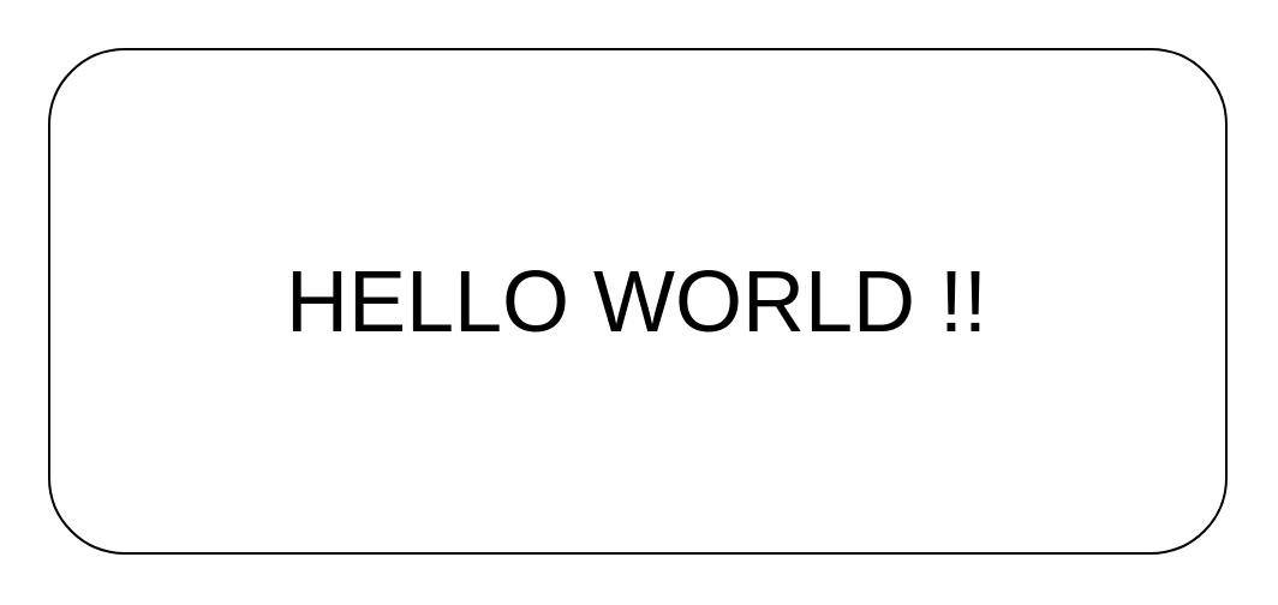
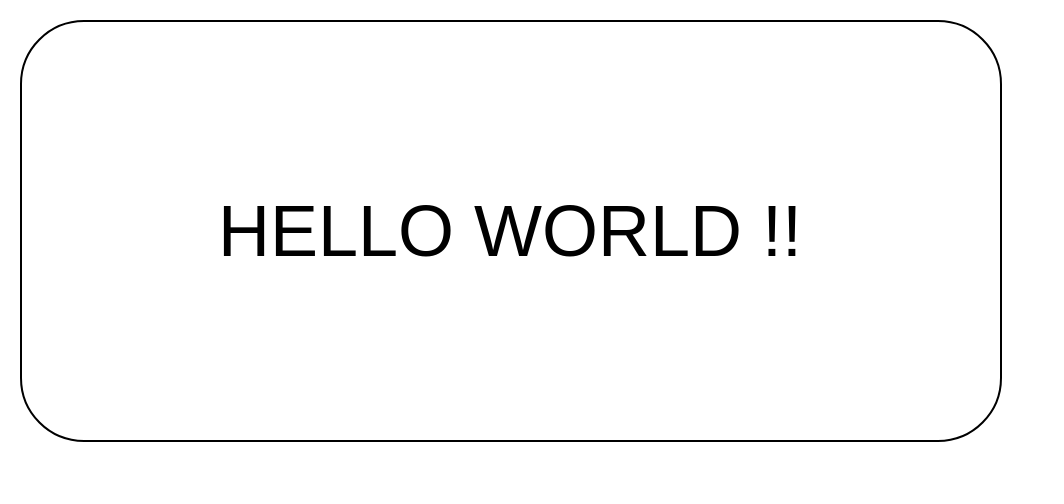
- <mxCell id="2" value="&lt;font style=&quot;font-size: 36px;&quot;&gt;HELLO WORLD !!&lt;/font&gt;" style="rounded=1;whiteSpace=wrap;html=1;" vertex="1" parent="1"><mxGeometry x="20" y="20" width="490" height="210" as="geometry" /></mxCell>
+ <mxCell id="2" value="&lt;font style=&quot;font-size: 36px;&quot;&gt;HELLO WORLD !!&lt;/font&gt;" style="rounded=1;whiteSpace=wrap;html=1;" vertex="1" parent="1"><mxGeometry x="10" y="10" width="490" height="210" as="geometry" /></mxCell>
